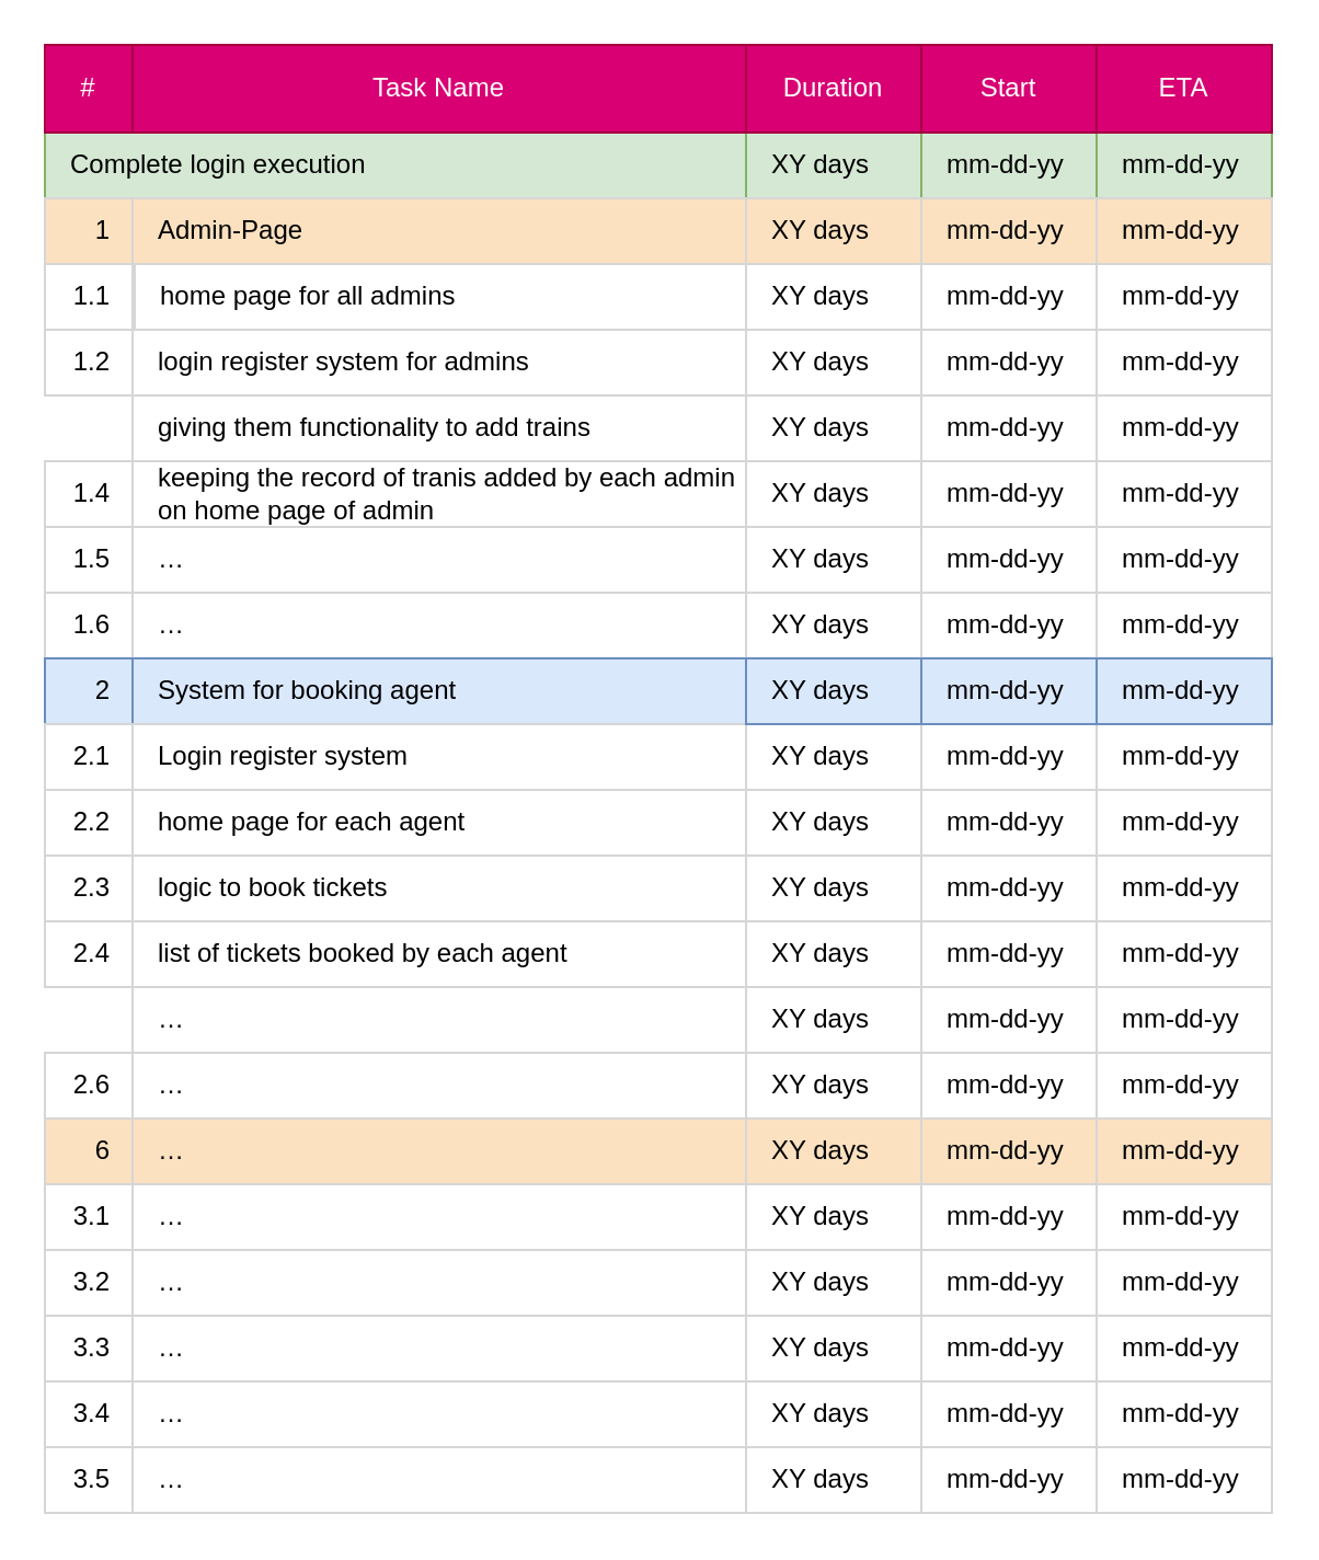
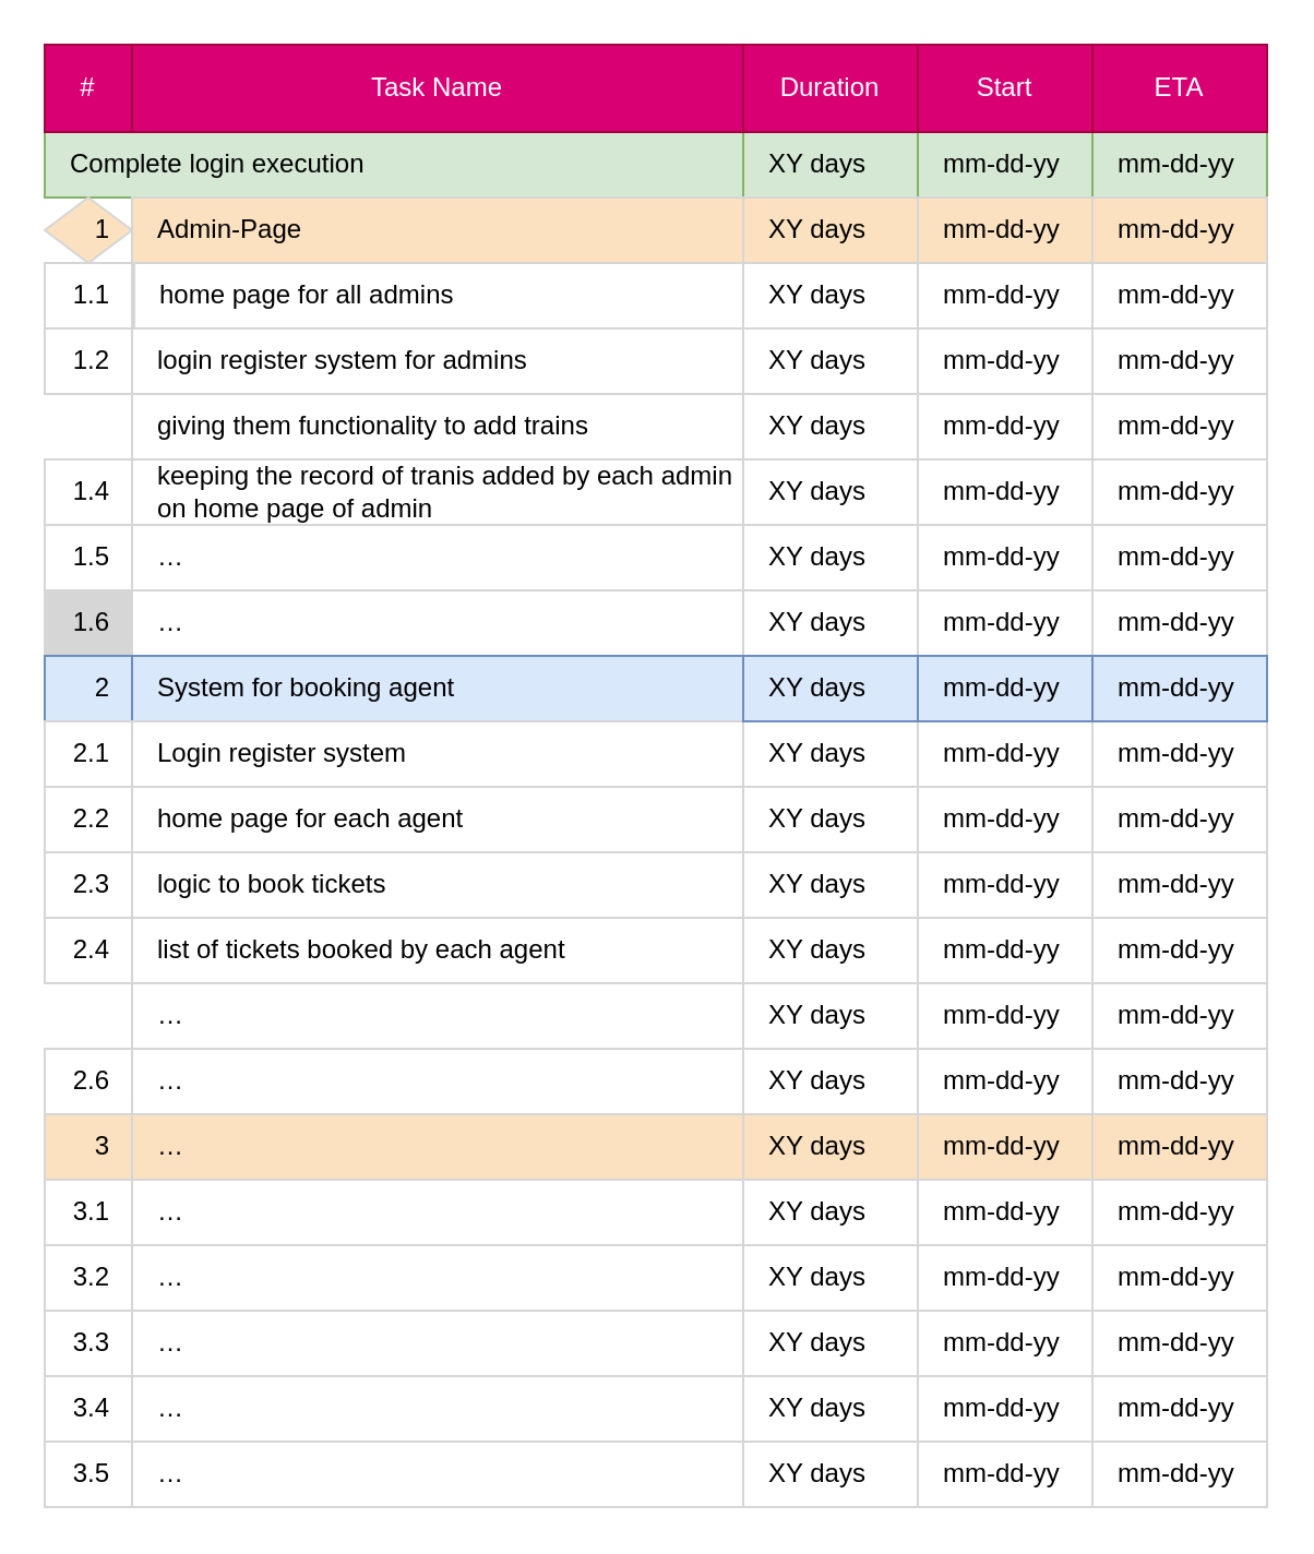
- <mxCell id="79" value="1" style="rounded=0;whiteSpace=wrap;html=1;strokeColor=#D6D6D6;fillColor=#FBE1C0;align=right;spacingLeft=10;spacingRight=8;" vertex="1" parent="1"><mxGeometry x="20" y="90" width="40" height="30" as="geometry" /></mxCell>
+ <mxCell id="79" value="1" style="rhombus;whiteSpace=wrap;html=1;strokeColor=#D6D6D6;fillColor=#FBE1C0;align=right;spacingLeft=10;spacingRight=8;" vertex="1" parent="1"><mxGeometry x="20" y="90" width="40" height="30" as="geometry" /></mxCell>
- <mxCell id="83" value="1.6" style="rounded=0;whiteSpace=wrap;html=1;strokeColor=#D6D6D6;fillColor=#FFFFFF;align=right;spacingLeft=10;spacingRight=8;" vertex="1" parent="1"><mxGeometry x="20" y="270" width="40" height="30" as="geometry" /></mxCell>
+ <mxCell id="83" value="1.6" style="rounded=0;whiteSpace=wrap;html=1;strokeColor=#D6D6D6;fillColor=#d6d6d6;align=right;spacingLeft=10;spacingRight=8;" vertex="1" parent="1"><mxGeometry x="20" y="270" width="40" height="30" as="geometry" /></mxCell>
- <mxCell id="90" value="6" style="rounded=0;whiteSpace=wrap;html=1;strokeColor=#D6D6D6;fillColor=#FBE1C0;align=right;spacingLeft=10;spacingRight=8;" vertex="1" parent="1"><mxGeometry x="20" y="510" width="40" height="30" as="geometry" /></mxCell>
+ <mxCell id="90" value="3" style="rounded=0;whiteSpace=wrap;html=1;strokeColor=#D6D6D6;fillColor=#FBE1C0;align=right;spacingLeft=10;spacingRight=8;" vertex="1" parent="1"><mxGeometry x="20" y="510" width="40" height="30" as="geometry" /></mxCell>
